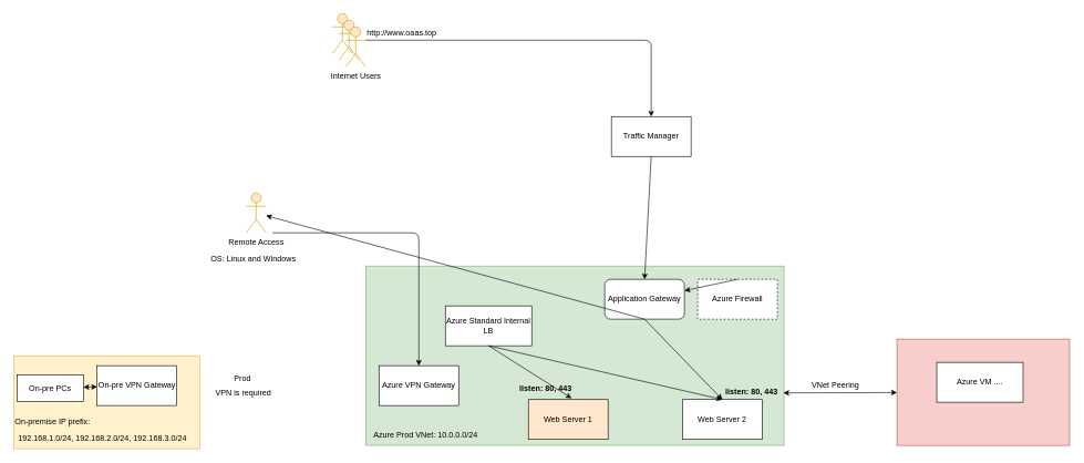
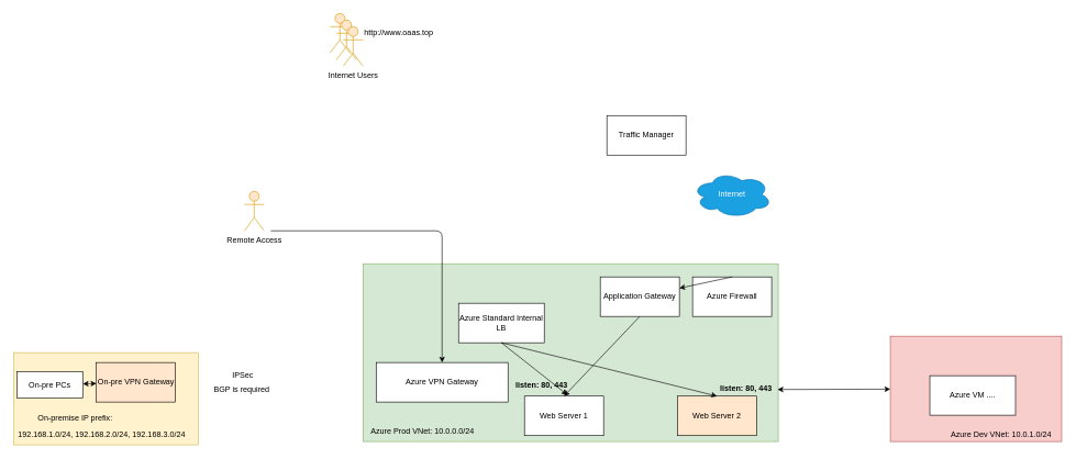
- <mxCell id="27" value="" style="endArrow=classic;html=1;entryX=0.5;entryY=0;entryDx=0;entryDy=0;edgeStyle=elbowEdgeStyle;elbow=vertical;exitX=1;exitY=0.333;exitDx=0;exitDy=0;exitPerimeter=0;" edge="1" parent="1" source="26" target="3"><mxGeometry width="50" height="50" relative="1" as="geometry"><mxPoint x="15" y="340" as="sourcePoint" /><mxPoint x="640" y="560" as="targetPoint" /><Array as="points"><mxPoint x="680" y="60" /></Array></mxGeometry></mxCell>
+ <mxCell id="31" value="Internet" style="ellipse;shape=cloud;whiteSpace=wrap;html=1;fillColor=#1ba1e2;strokeColor=#006EAF;fontColor=#ffffff;" vertex="1" parent="1"><mxGeometry x="1050" y="260" width="120" height="70" as="geometry" /></mxCell>
- <mxCell id="9" value="" style="endArrow=classic;html=1;entryX=0.5;entryY=0;entryDx=0;entryDy=0;exitX=0.5;exitY=1;exitDx=0;exitDy=0;" edge="1" parent="1" source="3" target="5"><mxGeometry width="50" height="50" relative="1" as="geometry"><mxPoint x="1040" y="230" as="sourcePoint" /><mxPoint x="840" y="400" as="targetPoint" /></mxGeometry></mxCell>
- <mxCell id="32" value="OS: Linux and Windows&lt;br&gt;" style="text;html=1;resizable=0;points=[];autosize=1;align=left;verticalAlign=top;spacingTop=-4;" vertex="1" parent="1"><mxGeometry x="315" y="380" width="140" height="20" as="geometry" /></mxCell>
- <mxCell id="7" value="" style="endArrow=classic;html=1;exitX=0.5;exitY=1;exitDx=0;exitDy=0;" edge="1" parent="1" source="5" target="19"><mxGeometry width="50" height="50" relative="1" as="geometry"><mxPoint x="1435" y="660" as="sourcePoint" /><mxPoint x="855" y="670" as="targetPoint" /></mxGeometry></mxCell>
+ <mxCell id="7" value="" style="endArrow=classic;html=1;exitX=0.5;exitY=1;exitDx=0;exitDy=0;entryX=0.5;entryY=0;entryDx=0;entryDy=0;" edge="1" parent="1" source="5" target="4"><mxGeometry width="50" height="50" relative="1" as="geometry"><mxPoint x="1435" y="660" as="sourcePoint" /><mxPoint x="855" y="670" as="targetPoint" /></mxGeometry></mxCell>
- <mxCell id="5" value="Application Gateway" style="whiteSpace=wrap;html=1;rounded=1;" vertex="1" parent="1"><mxGeometry x="910" y="420" width="120" height="60" as="geometry" /></mxCell>
+ <mxCell id="5" value="Application Gateway" style="rounded=0;whiteSpace=wrap;html=1;" vertex="1" parent="1"><mxGeometry x="910" y="420" width="120" height="60" as="geometry" /></mxCell>
- <mxCell id="29" value="Azure Firewall" style="rounded=0;whiteSpace=wrap;html=1;dashed=1;" vertex="1" parent="1"><mxGeometry x="1050" y="420" width="120" height="60" as="geometry" /></mxCell>
+ <mxCell id="29" value="Azure Firewall" style="rounded=0;whiteSpace=wrap;html=1;" vertex="1" parent="1"><mxGeometry x="1050" y="420" width="120" height="60" as="geometry" /></mxCell>
- <mxCell id="34" value="Azure Standard Internal LB" style="rounded=0;whiteSpace=wrap;html=1;" vertex="1" parent="1"><mxGeometry x="670" y="460" width="130" height="60" as="geometry" /></mxCell>
+ <mxCell id="34" value="Azure Standard Internal LB" style="rounded=0;whiteSpace=wrap;html=1;" vertex="1" parent="1"><mxGeometry x="695" y="460" width="130" height="60" as="geometry" /></mxCell>
- <mxCell id="22" value="Prod" style="text;html=1;resizable=0;points=[];autosize=1;align=left;verticalAlign=top;spacingTop=-4;" vertex="1" parent="1"><mxGeometry x="350" y="560" width="50" height="20" as="geometry" /></mxCell>
+ <mxCell id="22" value="IPSec" style="text;html=1;resizable=0;points=[];autosize=1;align=left;verticalAlign=top;spacingTop=-4;" vertex="1" parent="1"><mxGeometry x="350" y="560" width="50" height="20" as="geometry" /></mxCell>
- <mxCell id="35" value="Azure VM ...." style="rounded=0;whiteSpace=wrap;html=1;" vertex="1" parent="1"><mxGeometry x="1410" y="545" width="130" height="60" as="geometry" /></mxCell>
+ <mxCell id="35" value="Azure VM ...." style="rounded=0;whiteSpace=wrap;html=1;" vertex="1" parent="1"><mxGeometry x="1410" y="570" width="130" height="60" as="geometry" /></mxCell>
- <mxCell id="14" value="On-pre VPN Gateway" style="rounded=0;whiteSpace=wrap;html=1;" vertex="1" parent="1"><mxGeometry x="145.5" y="550" width="120" height="60" as="geometry" /></mxCell>
+ <mxCell id="14" value="On-pre VPN Gateway" style="rounded=0;whiteSpace=wrap;html=1;fillColor=#ffe6cc;" vertex="1" parent="1"><mxGeometry x="145.5" y="550" width="120" height="60" as="geometry" /></mxCell>
- <mxCell id="12" value="Azure VPN Gateway" style="rounded=0;whiteSpace=wrap;html=1;" vertex="1" parent="1"><mxGeometry x="570" y="550" width="120" height="60" as="geometry" /></mxCell>
+ <mxCell id="12" value="Azure VPN Gateway" style="rounded=0;whiteSpace=wrap;html=1;" vertex="1" parent="1"><mxGeometry x="570" y="550" width="200" height="60" as="geometry" /></mxCell>
- <mxCell id="40" value="VNet Peering" style="text;html=1;resizable=0;points=[];autosize=1;align=left;verticalAlign=top;spacingTop=-4;" vertex="1" parent="1"><mxGeometry x="1220" y="570" width="90" height="20" as="geometry" /></mxCell>
- <mxCell id="8" value="" style="endArrow=classic;html=1;exitX=0.5;exitY=1;exitDx=0;exitDy=0;entryX=0.5;entryY=0;entryDx=0;entryDy=0;" edge="1" parent="1" source="5" target="6"><mxGeometry width="50" height="50" relative="1" as="geometry"><mxPoint x="1175" y="520" as="sourcePoint" /><mxPoint x="865" y="680" as="targetPoint" /></mxGeometry></mxCell>
- <mxCell id="23" value="VPN is required" style="text;html=1;resizable=0;points=[];autosize=1;align=left;verticalAlign=top;spacingTop=-4;" vertex="1" parent="1"><mxGeometry x="322" y="581" width="100" height="20" as="geometry" /></mxCell>
+ <mxCell id="23" value="BGP is required" style="text;html=1;resizable=0;points=[];autosize=1;align=left;verticalAlign=top;spacingTop=-4;" vertex="1" parent="1"><mxGeometry x="322" y="581" width="100" height="20" as="geometry" /></mxCell>
- <mxCell id="4" value="Web Server 1" style="rounded=0;whiteSpace=wrap;html=1;fillColor=#ffe6cc;" vertex="1" parent="1"><mxGeometry x="795" y="601" width="120" height="60" as="geometry" /></mxCell>
+ <mxCell id="4" value="Web Server 1" style="rounded=0;whiteSpace=wrap;html=1;" vertex="1" parent="1"><mxGeometry x="795" y="601" width="120" height="60" as="geometry" /></mxCell>
- <mxCell id="6" value="&lt;span&gt;Web Server 2&lt;/span&gt;" style="rounded=0;whiteSpace=wrap;html=1;" vertex="1" parent="1"><mxGeometry x="1027" y="601" width="120" height="60" as="geometry" /></mxCell>
+ <mxCell id="6" value="&lt;span&gt;Web Server 2&lt;/span&gt;" style="rounded=0;whiteSpace=wrap;html=1;fillColor=#ffe6cc;" vertex="1" parent="1"><mxGeometry x="1027" y="601" width="120" height="60" as="geometry" /></mxCell>
- <mxCell id="18" value="On-premise IP prefix:" style="text;html=1;resizable=0;points=[];autosize=1;align=left;verticalAlign=top;spacingTop=-4;" vertex="1" parent="1"><mxGeometry x="20" y="624" width="130" height="20" as="geometry" /></mxCell>
+ <mxCell id="18" value="On-premise IP prefix:" style="text;html=1;resizable=0;points=[];autosize=1;align=left;verticalAlign=top;spacingTop=-4;" vertex="1" parent="1"><mxGeometry x="55" y="624" width="130" height="20" as="geometry" /></mxCell>
+ <mxCell id="38" value="Azure Dev VNet: 10.0.1.0/24" style="text;html=1;resizable=0;points=[];autosize=1;align=left;verticalAlign=top;spacingTop=-4;" vertex="1" parent="1"><mxGeometry x="1440" y="650" width="170" height="20" as="geometry" /></mxCell>
